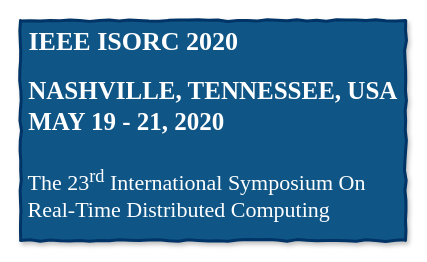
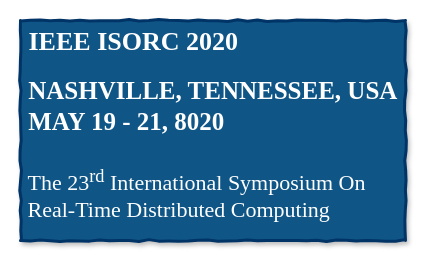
- <mxCell id="2" value="&lt;h1 style=&quot;font-size: 26px&quot;&gt;&lt;font face=&quot;Times New Roman&quot;&gt;&lt;font style=&quot;font-size: 26px&quot;&gt;&amp;nbsp;IEEE &lt;/font&gt;&lt;font style=&quot;font-size: 26px&quot;&gt;ISORC&lt;/font&gt;&lt;font style=&quot;font-size: 26px&quot;&gt; 2020&lt;/font&gt;&lt;/font&gt;&lt;/h1&gt;&lt;h1 style=&quot;font-size: 26px&quot;&gt;&lt;font face=&quot;Times New Roman&quot; style=&quot;font-size: 25px&quot;&gt;&lt;font style=&quot;font-size: 25px&quot;&gt;&amp;nbsp;NASHVILLE, TENNESSEE, USA&lt;br&gt;&amp;nbsp;MAY 19 - 21, 2020&lt;/font&gt;&lt;br&gt;&lt;/font&gt;&lt;/h1&gt;&lt;h4 style=&quot;font-size: 22px&quot;&gt;&lt;font style=&quot;font-size: 22px ; font-weight: normal&quot; face=&quot;Times New Roman&quot;&gt;&amp;nbsp;The 23&lt;sup&gt;rd&lt;/sup&gt; International Symposium On&amp;nbsp; &amp;nbsp;Real-Time Distributed Computing&lt;/font&gt;&lt;/h4&gt;" style="rounded=0;whiteSpace=wrap;html=1;align=left;fillColor=#0F5687;strokeColor=#003366;fontColor=#ffffff;shadow=1;glass=0;comic=1;strokeWidth=3;" parent="1" vertex="1"><mxGeometry x="20" y="20" width="385" height="220" as="geometry" /></mxCell>
+ <mxCell id="2" value="&lt;h1 style=&quot;font-size: 26px&quot;&gt;&lt;font face=&quot;Times New Roman&quot;&gt;&lt;font style=&quot;font-size: 26px&quot;&gt;&amp;nbsp;IEEE &lt;/font&gt;&lt;font style=&quot;font-size: 26px&quot;&gt;ISORC&lt;/font&gt;&lt;font style=&quot;font-size: 26px&quot;&gt; 2020&lt;/font&gt;&lt;/font&gt;&lt;/h1&gt;&lt;h1 style=&quot;font-size: 26px&quot;&gt;&lt;font face=&quot;Times New Roman&quot; style=&quot;font-size: 25px&quot;&gt;&lt;font style=&quot;font-size: 25px&quot;&gt;&amp;nbsp;NASHVILLE, TENNESSEE, USA&lt;br&gt;&amp;nbsp;MAY 19 - 21, 8020&lt;/font&gt;&lt;br&gt;&lt;/font&gt;&lt;/h1&gt;&lt;h4 style=&quot;font-size: 22px&quot;&gt;&lt;font style=&quot;font-size: 22px ; font-weight: normal&quot; face=&quot;Times New Roman&quot;&gt;&amp;nbsp;The 23&lt;sup&gt;rd&lt;/sup&gt; International Symposium On&amp;nbsp; &amp;nbsp;Real-Time Distributed Computing&lt;/font&gt;&lt;/h4&gt;" style="rounded=0;whiteSpace=wrap;html=1;align=left;fillColor=#0F5687;strokeColor=#003366;fontColor=#ffffff;shadow=1;glass=0;comic=1;strokeWidth=3;" parent="1" vertex="1"><mxGeometry x="20" y="20" width="385" height="220" as="geometry" /></mxCell>
